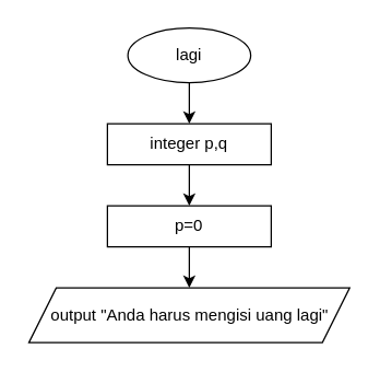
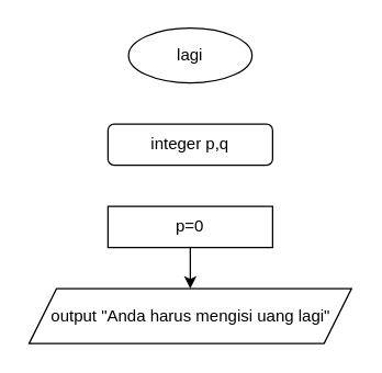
- <mxCell id="2" value="" style="edgeStyle=none;html=1;" edge="1" parent="1" source="3" target="5"><mxGeometry relative="1" as="geometry" /></mxCell>
- <mxCell id="5" value="integer p,q" style="whiteSpace=wrap;html=1;" vertex="1" parent="1"><mxGeometry x="78" y="90" width="120" height="30" as="geometry" /></mxCell>
+ <mxCell id="5" value="integer p,q" style="whiteSpace=wrap;html=1;rounded=1;" vertex="1" parent="1"><mxGeometry x="78" y="90" width="120" height="30" as="geometry" /></mxCell>
- <mxCell id="4" value="" style="edgeStyle=none;html=1;" edge="1" parent="1" source="5" target="7"><mxGeometry relative="1" as="geometry" /></mxCell>
